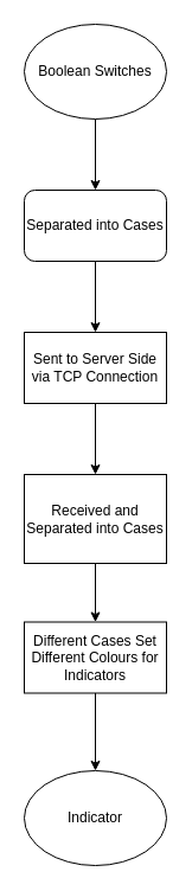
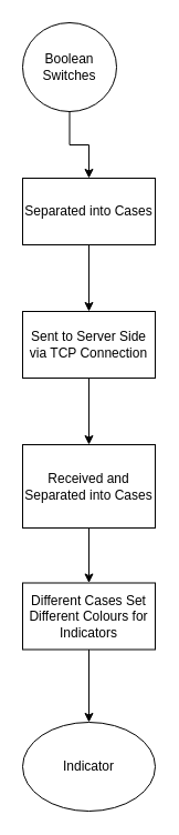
- <mxCell id="3" value="Boolean Switches" style="ellipse;whiteSpace=wrap;html=1;" vertex="1" parent="1"><mxGeometry x="20" y="20" width="120" height="80" as="geometry" /></mxCell>
+ <mxCell id="3" value="Boolean Switches" style="ellipse;whiteSpace=wrap;html=1;" vertex="1" parent="1"><mxGeometry x="20" y="20" width="85" height="80" as="geometry" /></mxCell>
- <mxCell id="5" value="Separated into Cases" style="whiteSpace=wrap;html=1;rounded=1;" vertex="1" parent="1"><mxGeometry x="20" y="160" width="120" height="60" as="geometry" /></mxCell>
+ <mxCell id="5" value="Separated into Cases" style="rounded=0;whiteSpace=wrap;html=1;" vertex="1" parent="1"><mxGeometry x="20" y="160" width="120" height="60" as="geometry" /></mxCell>
